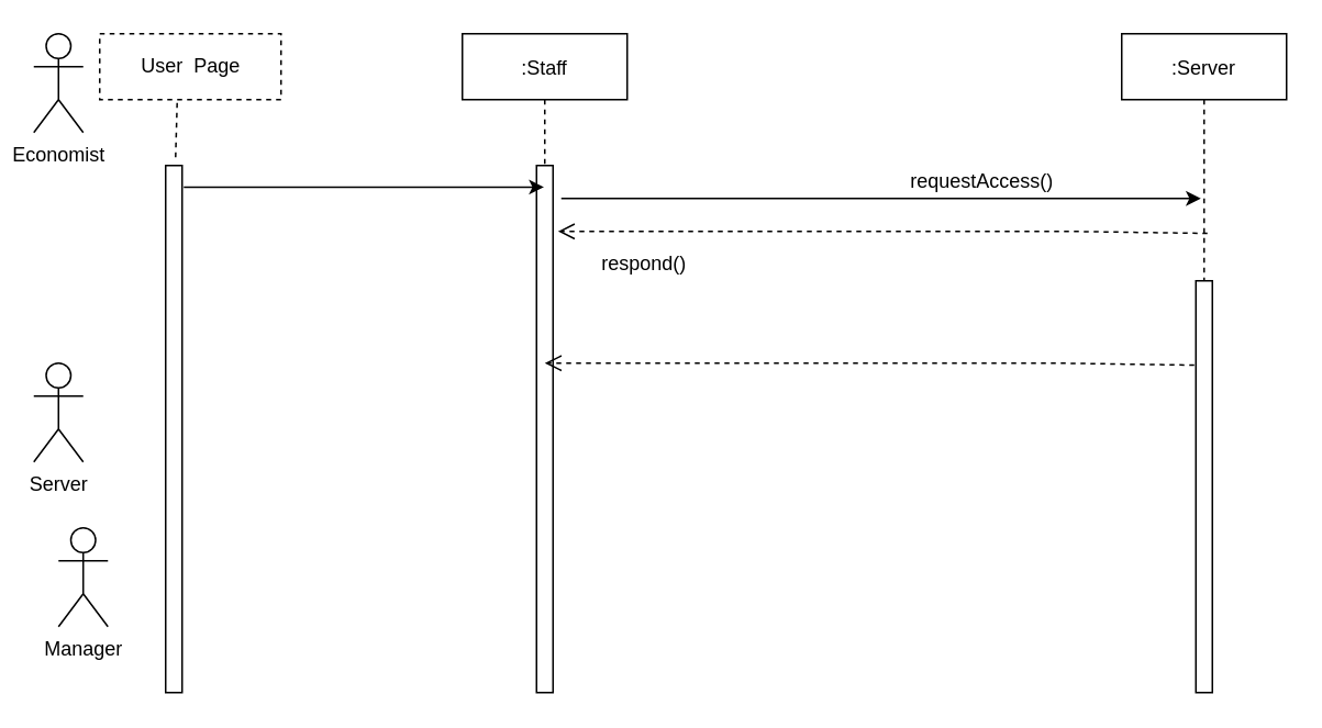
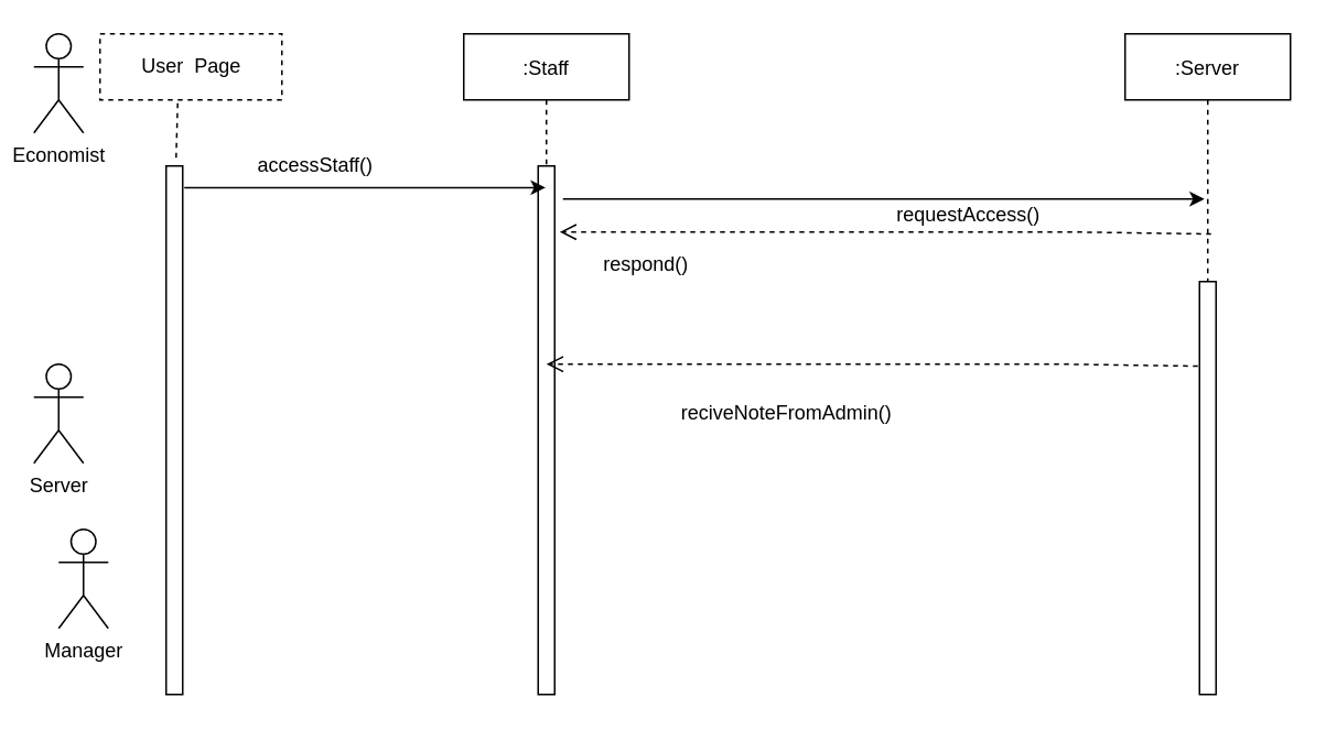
+ <mxCell id="10" value="accessStaff()" style="text;html=1;align=center;verticalAlign=middle;resizable=0;points=[];autosize=1;strokeColor=none;" vertex="1" parent="1"><mxGeometry x="145" y="90" width="90" height="20" as="geometry" /></mxCell>
- <mxCell id="12" value="requestAccess()" style="text;html=1;align=center;verticalAlign=middle;resizable=0;points=[];autosize=1;strokeColor=none;" vertex="1" parent="1"><mxGeometry x="545" y="100" width="100" height="20" as="geometry" /></mxCell>
+ <mxCell id="12" value="requestAccess()" style="text;html=1;align=center;verticalAlign=middle;resizable=0;points=[];autosize=1;strokeColor=none;" vertex="1" parent="1"><mxGeometry x="535" y="120" width="100" height="20" as="geometry" /></mxCell>
+ <mxCell id="17" value="reciveNoteFromAdmin()" style="text;html=1;align=center;verticalAlign=middle;resizable=0;points=[];autosize=1;strokeColor=none;" vertex="1" parent="1"><mxGeometry x="405" y="240" width="140" height="20" as="geometry" /></mxCell>
